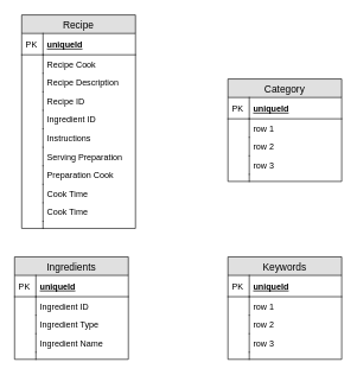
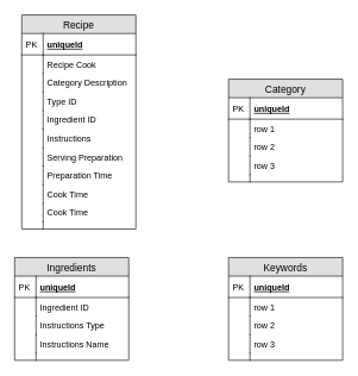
- <mxCell id="7" value="Recipe Description" style="shape=partialRectangle;top=0;left=0;right=0;bottom=0;align=left;verticalAlign=top;fillColor=none;spacingLeft=34;spacingRight=4;overflow=hidden;rotatable=0;points=[[0,0.5],[1,0.5]];portConstraint=eastwest;dropTarget=0;fontSize=12;" vertex="1" parent="2"><mxGeometry y="82" width="160" height="26" as="geometry" /></mxCell>
+ <mxCell id="7" value="Category Description" style="shape=partialRectangle;top=0;left=0;right=0;bottom=0;align=left;verticalAlign=top;fillColor=none;spacingLeft=34;spacingRight=4;overflow=hidden;rotatable=0;points=[[0,0.5],[1,0.5]];portConstraint=eastwest;dropTarget=0;fontSize=12;" vertex="1" parent="2"><mxGeometry y="82" width="160" height="26" as="geometry" /></mxCell>
- <mxCell id="9" value="Recipe ID" style="shape=partialRectangle;top=0;left=0;right=0;bottom=0;align=left;verticalAlign=top;fillColor=none;spacingLeft=34;spacingRight=4;overflow=hidden;rotatable=0;points=[[0,0.5],[1,0.5]];portConstraint=eastwest;dropTarget=0;fontSize=12;" vertex="1" parent="2"><mxGeometry y="108" width="160" height="26" as="geometry" /></mxCell>
+ <mxCell id="9" value="Type ID" style="shape=partialRectangle;top=0;left=0;right=0;bottom=0;align=left;verticalAlign=top;fillColor=none;spacingLeft=34;spacingRight=4;overflow=hidden;rotatable=0;points=[[0,0.5],[1,0.5]];portConstraint=eastwest;dropTarget=0;fontSize=12;" vertex="1" parent="2"><mxGeometry y="108" width="160" height="26" as="geometry" /></mxCell>
- <mxCell id="17" value="Preparation Cook" style="shape=partialRectangle;top=0;left=0;right=0;bottom=0;align=left;verticalAlign=top;fillColor=none;spacingLeft=34;spacingRight=4;overflow=hidden;rotatable=0;points=[[0,0.5],[1,0.5]];portConstraint=eastwest;dropTarget=0;fontSize=12;" vertex="1" parent="2"><mxGeometry y="212" width="160" height="26" as="geometry" /></mxCell>
+ <mxCell id="17" value="Preparation Time" style="shape=partialRectangle;top=0;left=0;right=0;bottom=0;align=left;verticalAlign=top;fillColor=none;spacingLeft=34;spacingRight=4;overflow=hidden;rotatable=0;points=[[0,0.5],[1,0.5]];portConstraint=eastwest;dropTarget=0;fontSize=12;" vertex="1" parent="2"><mxGeometry y="212" width="160" height="26" as="geometry" /></mxCell>
- <mxCell id="41" value="Ingredient Type" style="shape=partialRectangle;top=0;left=0;right=0;bottom=0;align=left;verticalAlign=top;fillColor=none;spacingLeft=34;spacingRight=4;overflow=hidden;rotatable=0;points=[[0,0.5],[1,0.5]];portConstraint=eastwest;dropTarget=0;fontSize=12;" vertex="1" parent="36"><mxGeometry y="82" width="160" height="26" as="geometry" /></mxCell>
+ <mxCell id="41" value="Instructions Type" style="shape=partialRectangle;top=0;left=0;right=0;bottom=0;align=left;verticalAlign=top;fillColor=none;spacingLeft=34;spacingRight=4;overflow=hidden;rotatable=0;points=[[0,0.5],[1,0.5]];portConstraint=eastwest;dropTarget=0;fontSize=12;" vertex="1" parent="36"><mxGeometry y="82" width="160" height="26" as="geometry" /></mxCell>
- <mxCell id="43" value="Ingredient Name" style="shape=partialRectangle;top=0;left=0;right=0;bottom=0;align=left;verticalAlign=top;fillColor=none;spacingLeft=34;spacingRight=4;overflow=hidden;rotatable=0;points=[[0,0.5],[1,0.5]];portConstraint=eastwest;dropTarget=0;fontSize=12;" vertex="1" parent="36"><mxGeometry y="108" width="160" height="26" as="geometry" /></mxCell>
+ <mxCell id="43" value="Instructions Name" style="shape=partialRectangle;top=0;left=0;right=0;bottom=0;align=left;verticalAlign=top;fillColor=none;spacingLeft=34;spacingRight=4;overflow=hidden;rotatable=0;points=[[0,0.5],[1,0.5]];portConstraint=eastwest;dropTarget=0;fontSize=12;" vertex="1" parent="36"><mxGeometry y="108" width="160" height="26" as="geometry" /></mxCell>
